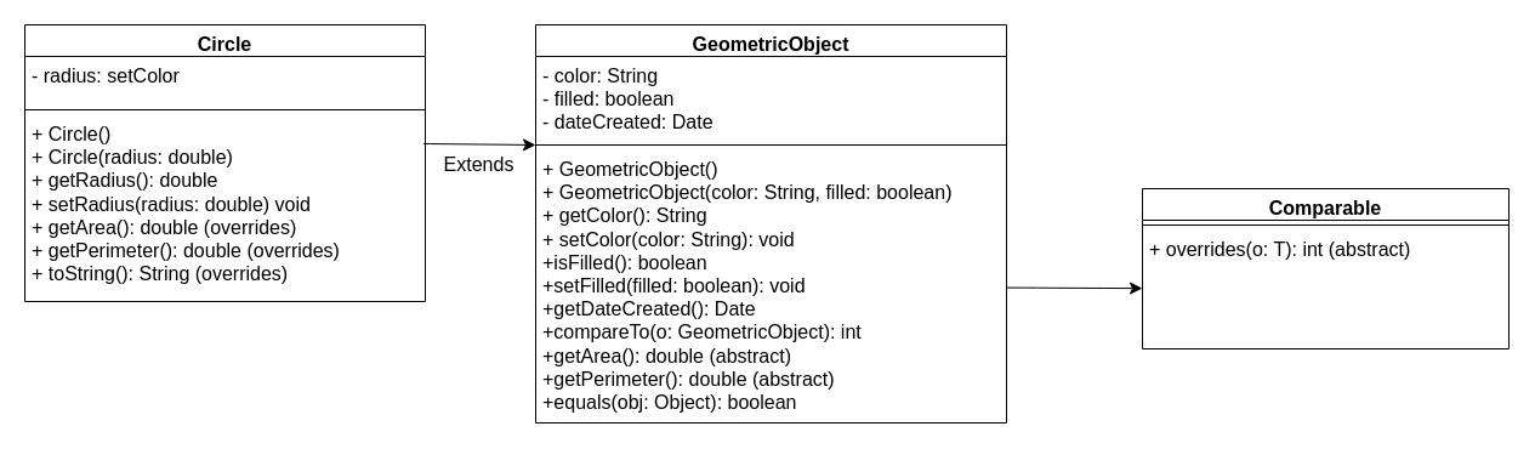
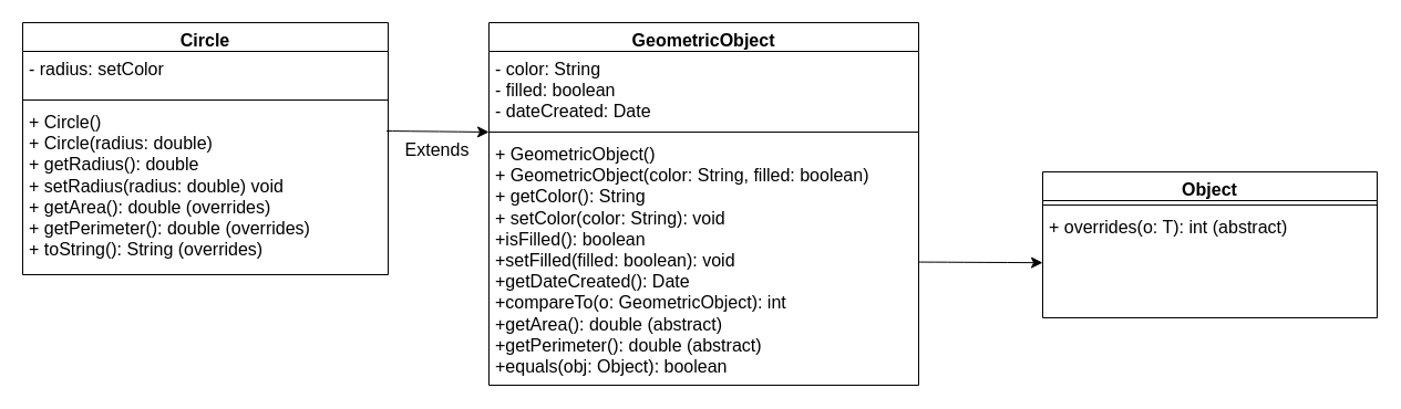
- <mxCell id="10" value="Comparable" style="swimlane;fontStyle=1;align=center;verticalAlign=top;childLayout=stackLayout;horizontal=1;startSize=26;horizontalStack=0;resizeParent=1;resizeParentMax=0;resizeLast=0;collapsible=1;marginBottom=0;whiteSpace=wrap;html=1;fontSize=16;" vertex="1" parent="1"><mxGeometry x="941" y="155" width="302" height="132" as="geometry" /></mxCell>
+ <mxCell id="10" value="Object" style="swimlane;fontStyle=1;align=center;verticalAlign=top;childLayout=stackLayout;horizontal=1;startSize=26;horizontalStack=0;resizeParent=1;resizeParentMax=0;resizeLast=0;collapsible=1;marginBottom=0;whiteSpace=wrap;html=1;fontSize=16;" vertex="1" parent="1"><mxGeometry x="941" y="155" width="302" height="132" as="geometry" /></mxCell>
